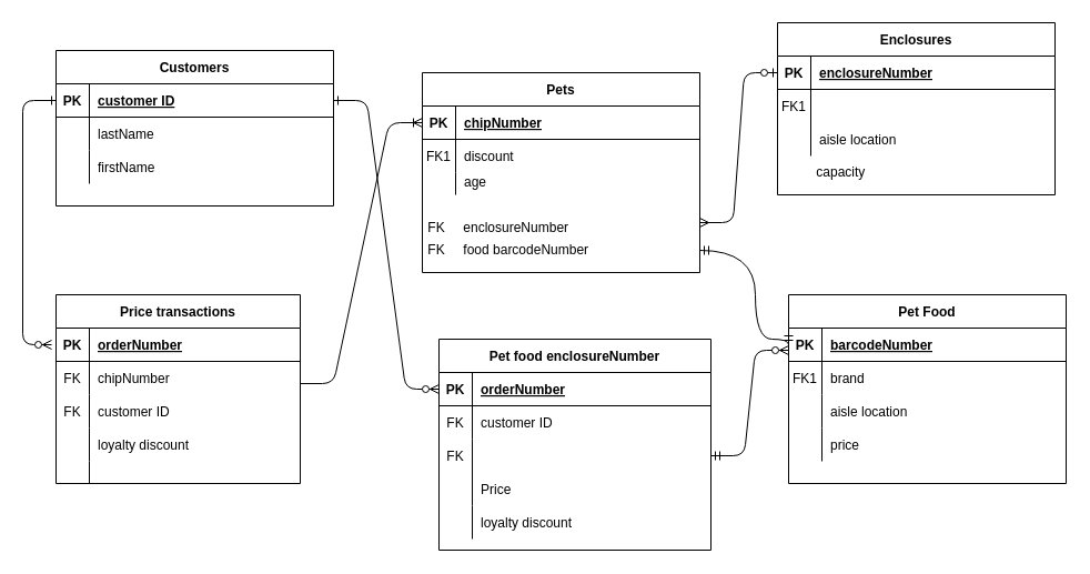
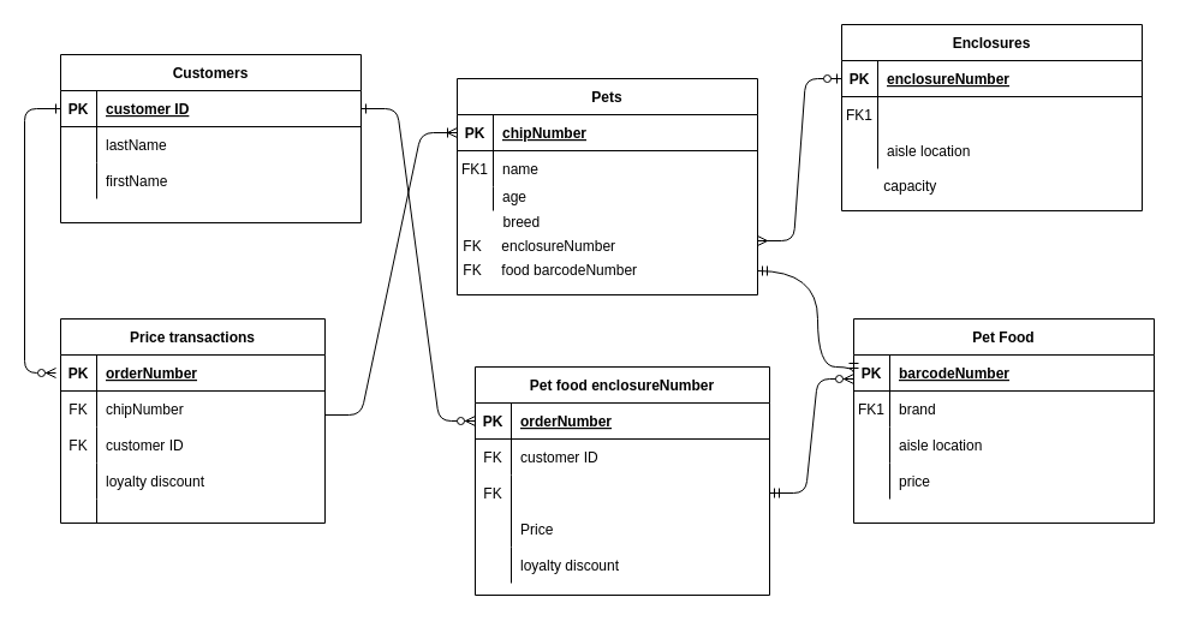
- <mxCell id="9" value="discount" style="shape=partialRectangle;overflow=hidden;connectable=0;fillColor=none;top=0;left=0;bottom=0;right=0;align=left;spacingLeft=6;" parent="7" vertex="1"><mxGeometry x="30" width="220" height="30" as="geometry" /></mxCell>
+ <mxCell id="9" value="name" style="shape=partialRectangle;overflow=hidden;connectable=0;fillColor=none;top=0;left=0;bottom=0;right=0;align=left;spacingLeft=6;" parent="7" vertex="1"><mxGeometry x="30" width="220" height="30" as="geometry" /></mxCell>
+ <mxCell id="13" value="&amp;nbsp; &amp;nbsp; &amp;nbsp;breed" style="text;html=1;align=center;verticalAlign=middle;resizable=0;points=[];autosize=1;" vertex="1" parent="1"><mxGeometry x="395" y="175" width="60" height="20" as="geometry" /></mxCell>
